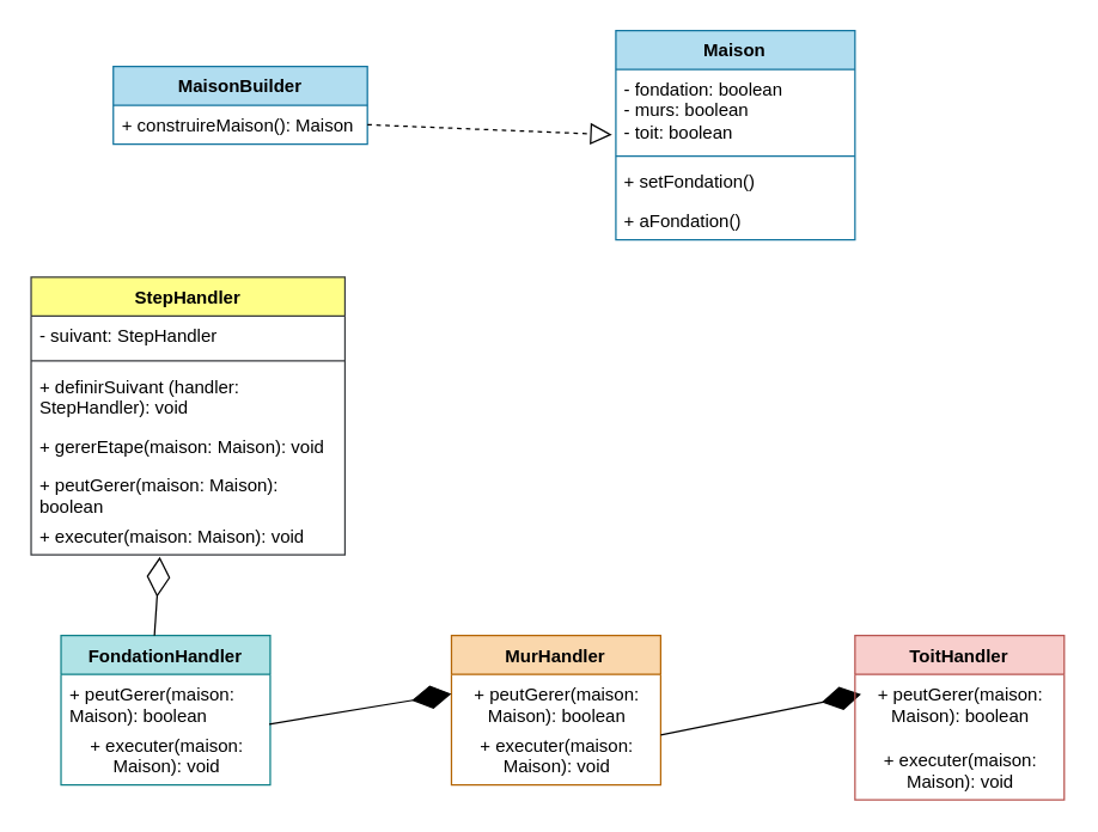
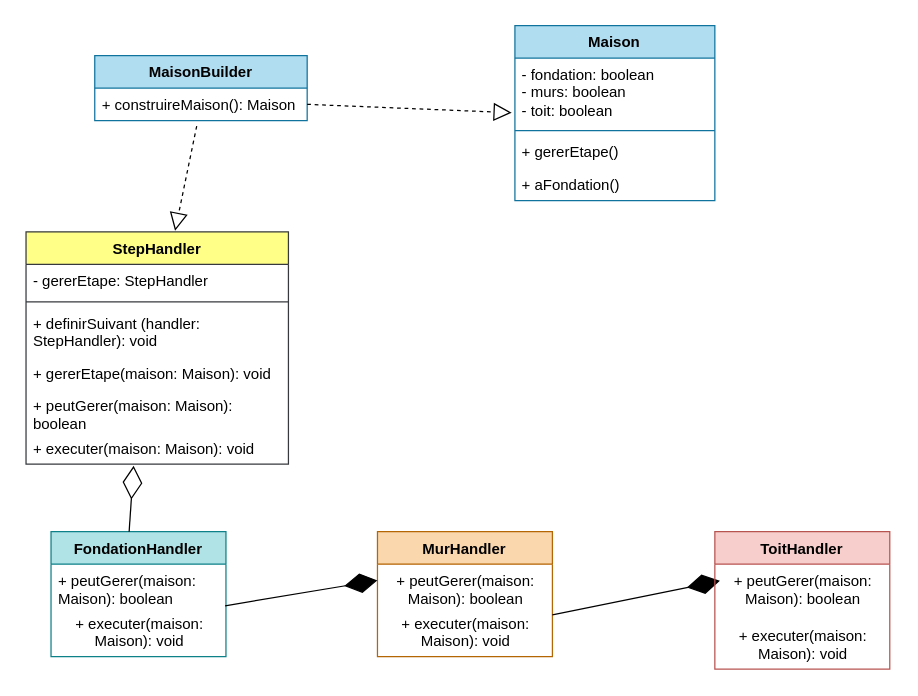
- <mxCell id="23" value="+ setFondation()" style="text;strokeColor=none;fillColor=none;align=left;verticalAlign=top;spacingLeft=4;spacingRight=4;overflow=hidden;rotatable=0;points=[[0,0.5],[1,0.5]];portConstraint=eastwest;whiteSpace=wrap;html=1;" vertex="1" parent="20"><mxGeometry y="88" width="160" height="26" as="geometry" /></mxCell>
+ <mxCell id="23" value="+ gererEtape()" style="text;strokeColor=none;fillColor=none;align=left;verticalAlign=top;spacingLeft=4;spacingRight=4;overflow=hidden;rotatable=0;points=[[0,0.5],[1,0.5]];portConstraint=eastwest;whiteSpace=wrap;html=1;" vertex="1" parent="20"><mxGeometry y="88" width="160" height="26" as="geometry" /></mxCell>
+ <mxCell id="29" value="" style="endArrow=block;dashed=1;endFill=0;endSize=12;html=1;rounded=0;entryX=0.568;entryY=-0.004;entryDx=0;entryDy=0;exitX=0.48;exitY=1.167;exitDx=0;exitDy=0;entryPerimeter=0;exitPerimeter=0;" edge="1" parent="1" source="10" target="2"><mxGeometry width="160" relative="1" as="geometry"><mxPoint x="130" y="135" as="sourcePoint" /><mxPoint x="294" y="142" as="targetPoint" /></mxGeometry></mxCell>
- <mxCell id="3" value="- suivant: StepHandler" style="text;strokeColor=none;fillColor=none;align=left;verticalAlign=top;spacingLeft=4;spacingRight=4;overflow=hidden;rotatable=0;points=[[0,0.5],[1,0.5]];portConstraint=eastwest;whiteSpace=wrap;html=1;" parent="2" vertex="1"><mxGeometry y="26" width="210" height="26" as="geometry" /></mxCell>
+ <mxCell id="3" value="- gererEtape: StepHandler" style="text;strokeColor=none;fillColor=none;align=left;verticalAlign=top;spacingLeft=4;spacingRight=4;overflow=hidden;rotatable=0;points=[[0,0.5],[1,0.5]];portConstraint=eastwest;whiteSpace=wrap;html=1;" parent="2" vertex="1"><mxGeometry y="26" width="210" height="26" as="geometry" /></mxCell>
